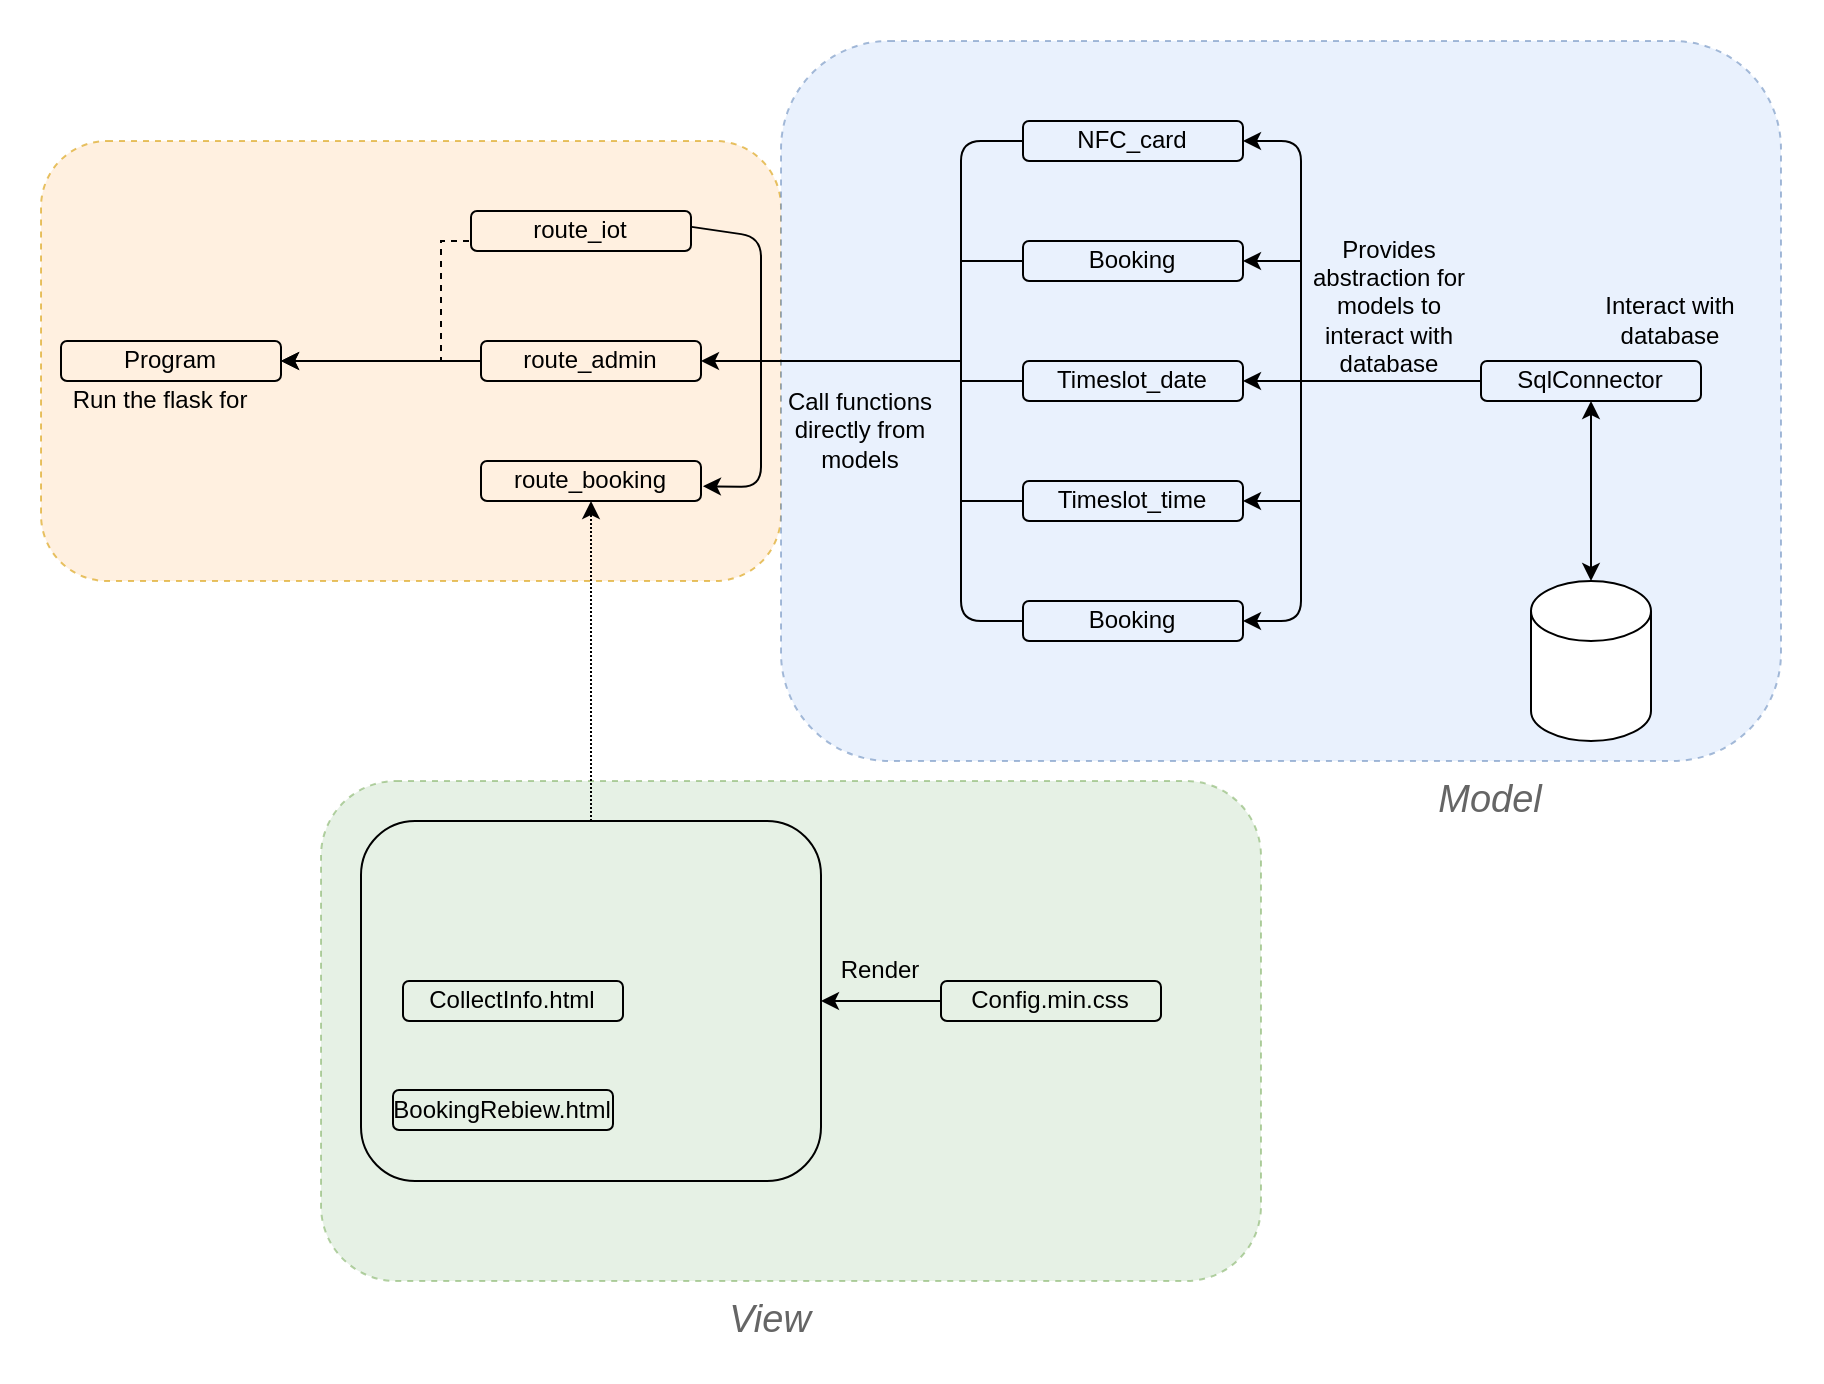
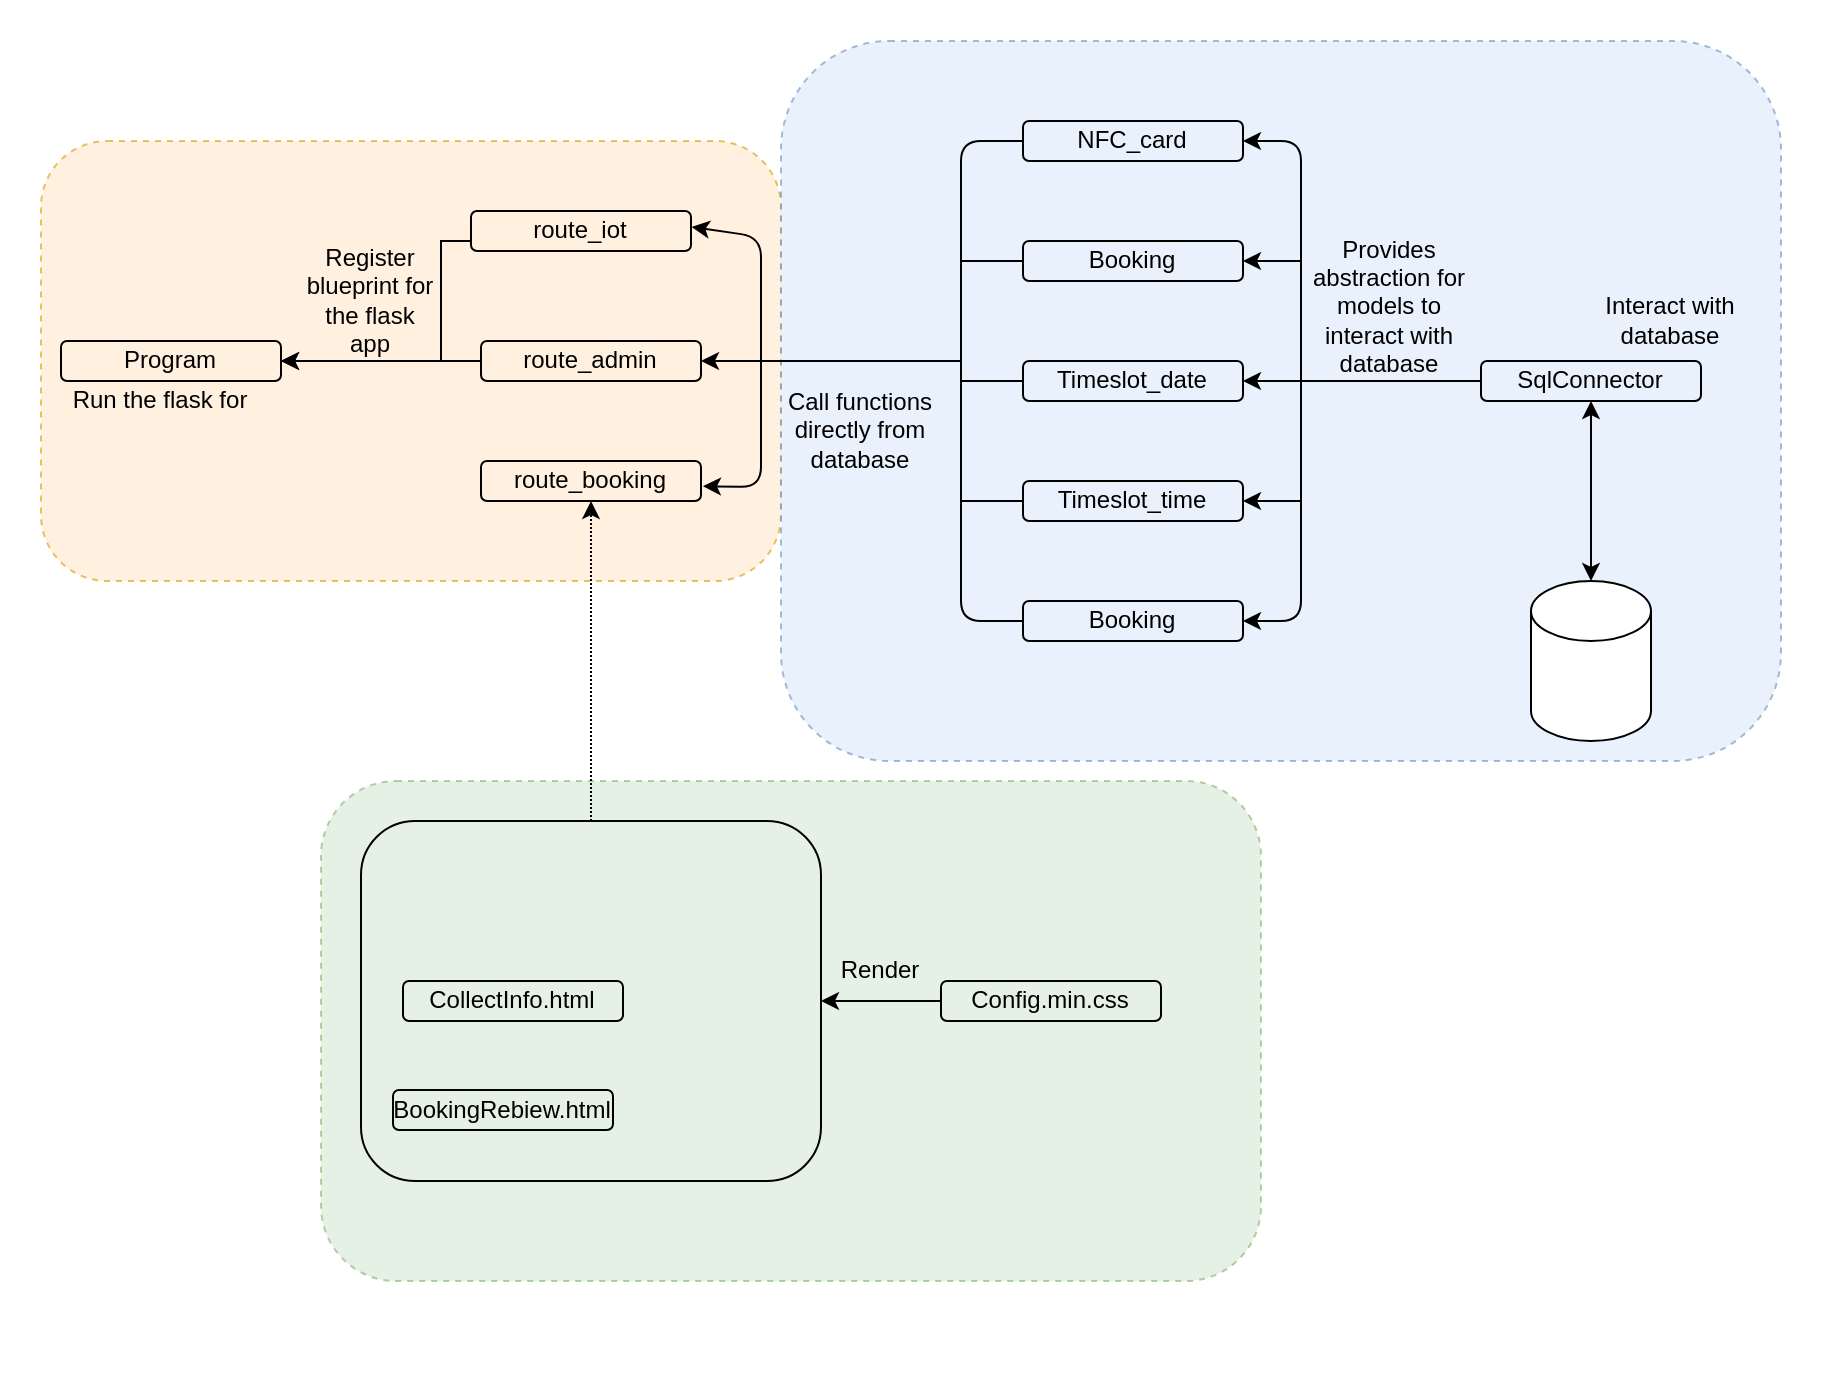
- <mxCell id="30" value="" style="endArrow=none;startArrow=classic;html=1;entryX=1.003;entryY=0.397;entryDx=0;entryDy=0;entryPerimeter=0;exitX=1.009;exitY=0.631;exitDx=0;exitDy=0;exitPerimeter=0;" parent="1" source="10" target="7" edge="1"><mxGeometry width="50" height="50" relative="1" as="geometry"><mxPoint x="360" y="240" as="sourcePoint" /><mxPoint x="410" y="190" as="targetPoint" /><Array as="points"><mxPoint x="380" y="243" /><mxPoint x="380" y="118" /></Array></mxGeometry></mxCell>
+ <mxCell id="30" value="" style="endArrow=classic;startArrow=classic;html=1;entryX=1.003;entryY=0.397;entryDx=0;entryDy=0;entryPerimeter=0;exitX=1.009;exitY=0.631;exitDx=0;exitDy=0;exitPerimeter=0;" parent="1" source="10" target="7" edge="1"><mxGeometry width="50" height="50" relative="1" as="geometry"><mxPoint x="360" y="240" as="sourcePoint" /><mxPoint x="410" y="190" as="targetPoint" /><Array as="points"><mxPoint x="380" y="243" /><mxPoint x="380" y="118" /></Array></mxGeometry></mxCell>
- <mxCell id="6" style="edgeStyle=orthogonalEdgeStyle;rounded=0;orthogonalLoop=1;jettySize=auto;html=1;exitX=0;exitY=0.5;exitDx=0;exitDy=0;entryX=1;entryY=0.5;entryDx=0;entryDy=0;dashed=1;" parent="1" source="7" target="5" edge="1"><mxGeometry relative="1" as="geometry"><Array as="points"><mxPoint x="220" y="120" /><mxPoint x="220" y="180" /></Array></mxGeometry></mxCell>
+ <mxCell id="6" style="edgeStyle=orthogonalEdgeStyle;rounded=0;orthogonalLoop=1;jettySize=auto;html=1;exitX=0;exitY=0.5;exitDx=0;exitDy=0;entryX=1;entryY=0.5;entryDx=0;entryDy=0;" parent="1" source="7" target="5" edge="1"><mxGeometry relative="1" as="geometry"><Array as="points"><mxPoint x="220" y="120" /><mxPoint x="220" y="180" /></Array></mxGeometry></mxCell>
+ <mxCell id="34" value="Register blueprint for the flask app" style="text;html=1;strokeColor=none;fillColor=none;align=center;verticalAlign=middle;whiteSpace=wrap;rounded=0;glass=0;" parent="1" vertex="1"><mxGeometry x="150" y="120" width="70" height="60" as="geometry" /></mxCell>
- <mxCell id="33" value="Call functions directly from models" style="text;html=1;strokeColor=none;fillColor=none;align=center;verticalAlign=middle;whiteSpace=wrap;rounded=0;glass=0;" parent="1" vertex="1"><mxGeometry x="380" y="190" width="100" height="50" as="geometry" /></mxCell>
+ <mxCell id="33" value="Call functions directly from database" style="text;html=1;strokeColor=none;fillColor=none;align=center;verticalAlign=middle;whiteSpace=wrap;rounded=0;glass=0;" parent="1" vertex="1"><mxGeometry x="380" y="190" width="100" height="50" as="geometry" /></mxCell>
- <mxCell id="44" value="&lt;i&gt;&lt;font style=&quot;font-size: 19px&quot;&gt;Model&lt;/font&gt;&lt;/i&gt;" style="text;html=1;strokeColor=none;fillColor=none;align=center;verticalAlign=middle;whiteSpace=wrap;rounded=0;glass=0;sketch=0;opacity=60;textOpacity=60;" parent="1" vertex="1"><mxGeometry x="710" y="390" width="70" height="20" as="geometry" /></mxCell>
- <mxCell id="45" value="&lt;i&gt;&lt;font style=&quot;font-size: 19px&quot;&gt;View&lt;/font&gt;&lt;/i&gt;" style="text;html=1;strokeColor=none;fillColor=none;align=center;verticalAlign=middle;whiteSpace=wrap;rounded=0;glass=0;sketch=0;opacity=60;textOpacity=60;" parent="1" vertex="1"><mxGeometry x="350" y="650" width="70" height="20" as="geometry" /></mxCell>
